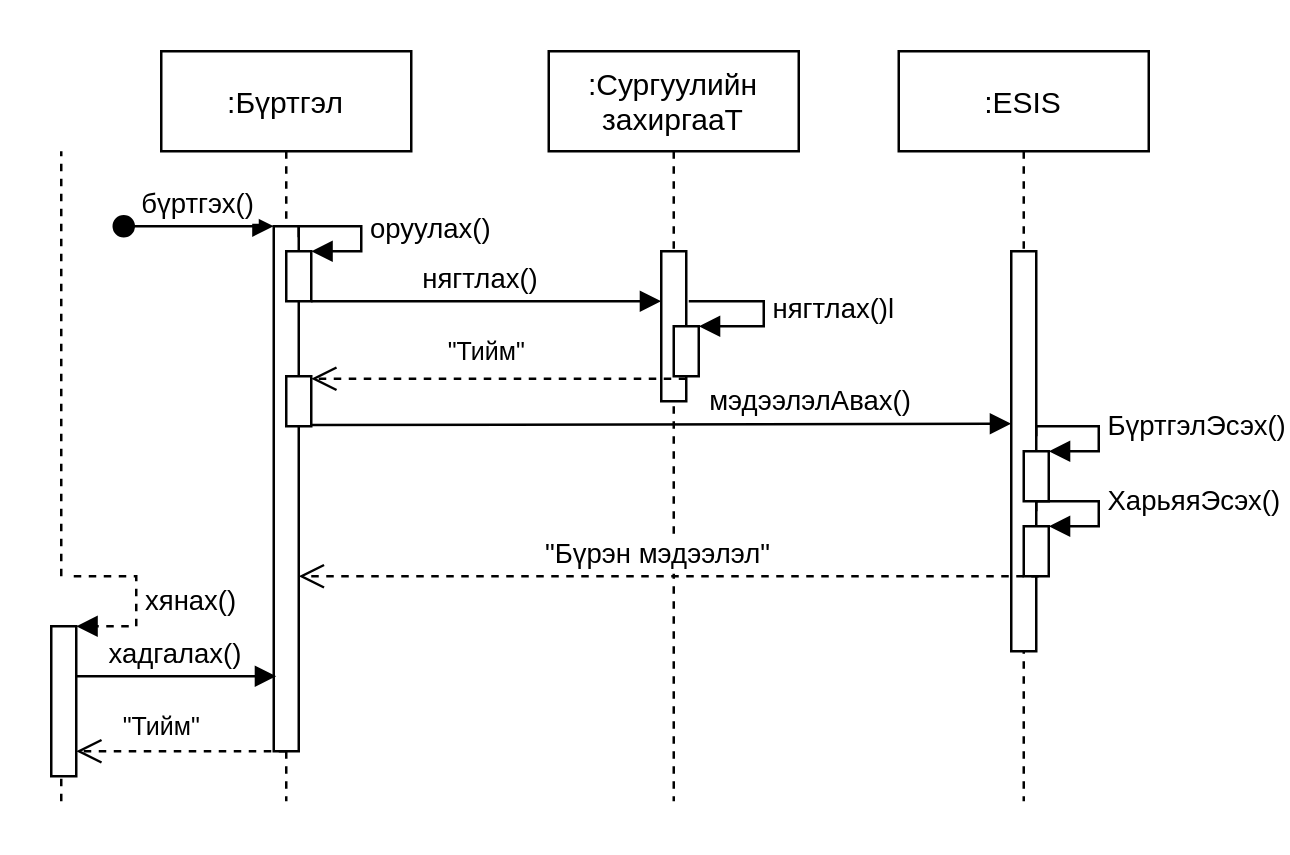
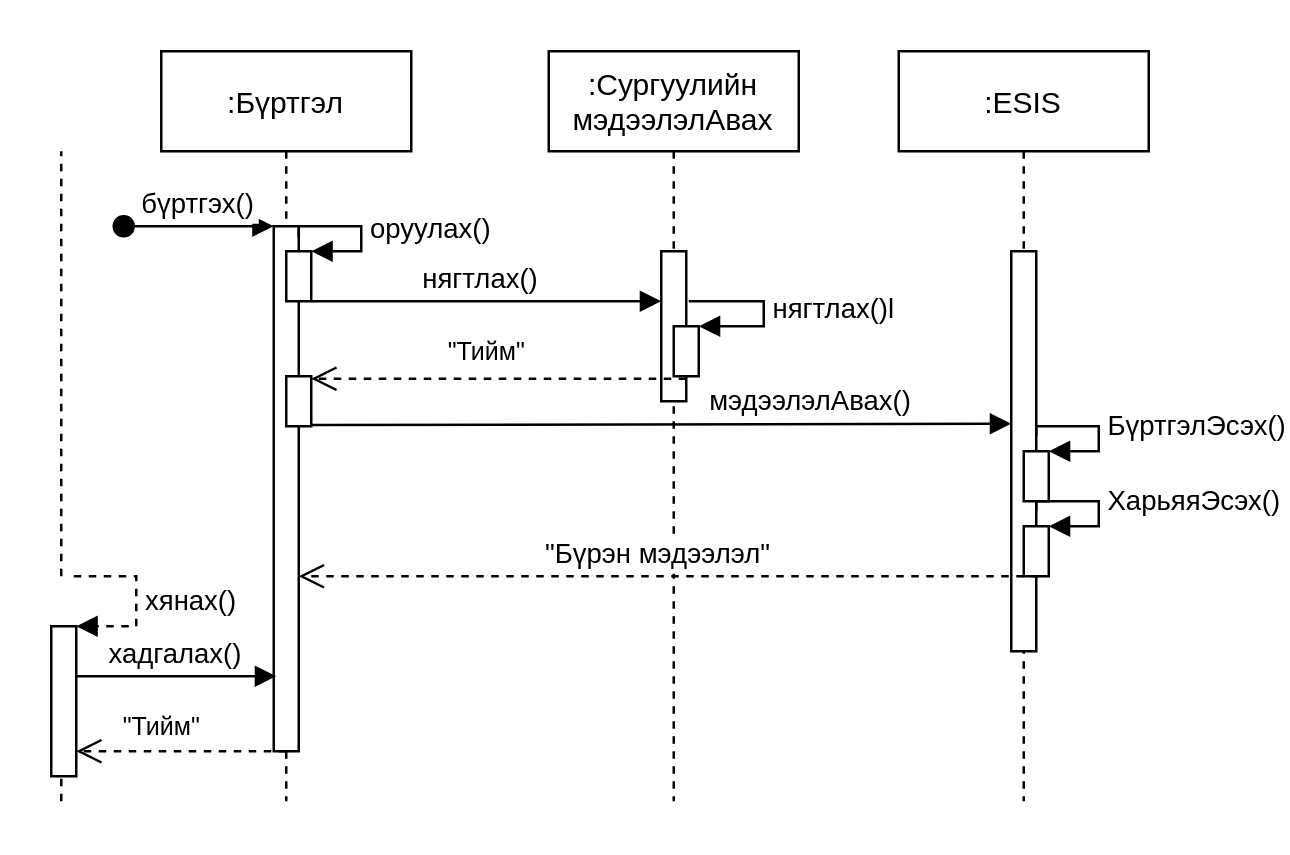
- <mxCell id="8" value=":Сургуулийн &#10;захиргааТ" style="shape=umlLifeline;perimeter=lifelinePerimeter;container=1;collapsible=0;recursiveResize=0;rounded=0;shadow=0;strokeWidth=1;" parent="1" vertex="1"><mxGeometry x="219" y="20" width="100" height="300" as="geometry" /></mxCell>
+ <mxCell id="8" value=":Сургуулийн &#10;мэдээлэлАвах" style="shape=umlLifeline;perimeter=lifelinePerimeter;container=1;collapsible=0;recursiveResize=0;rounded=0;shadow=0;strokeWidth=1;" parent="1" vertex="1"><mxGeometry x="219" y="20" width="100" height="300" as="geometry" /></mxCell>
